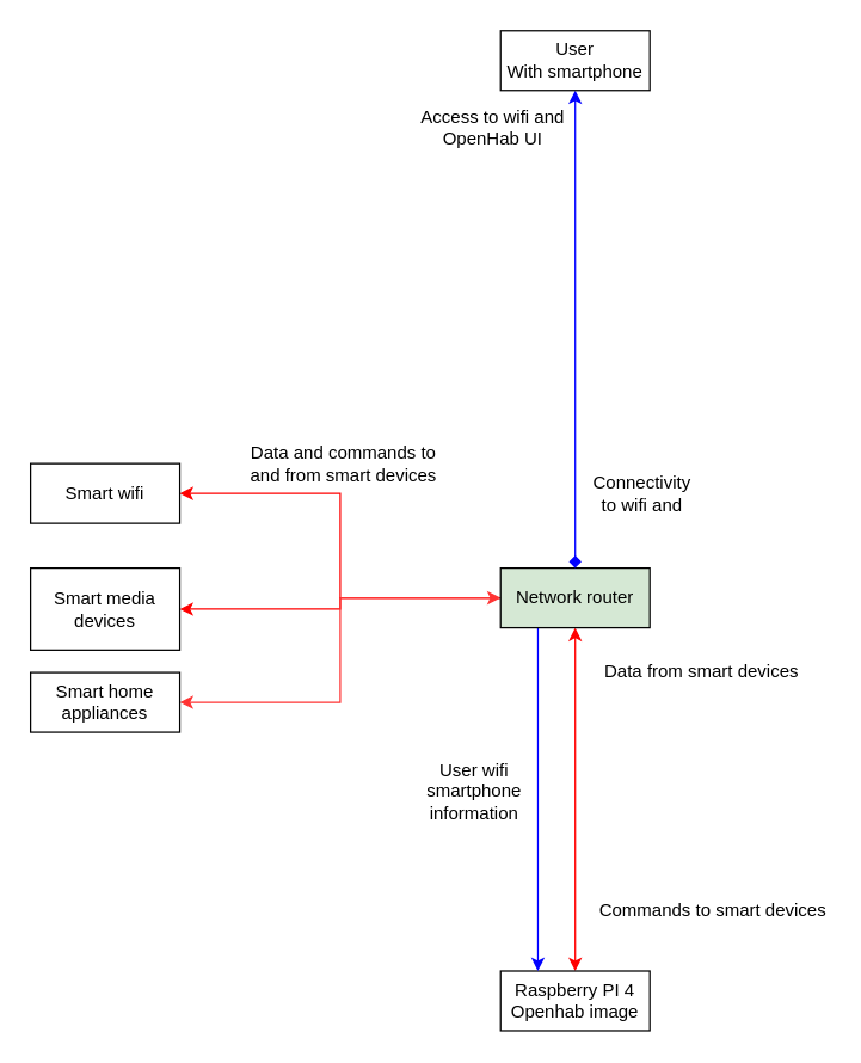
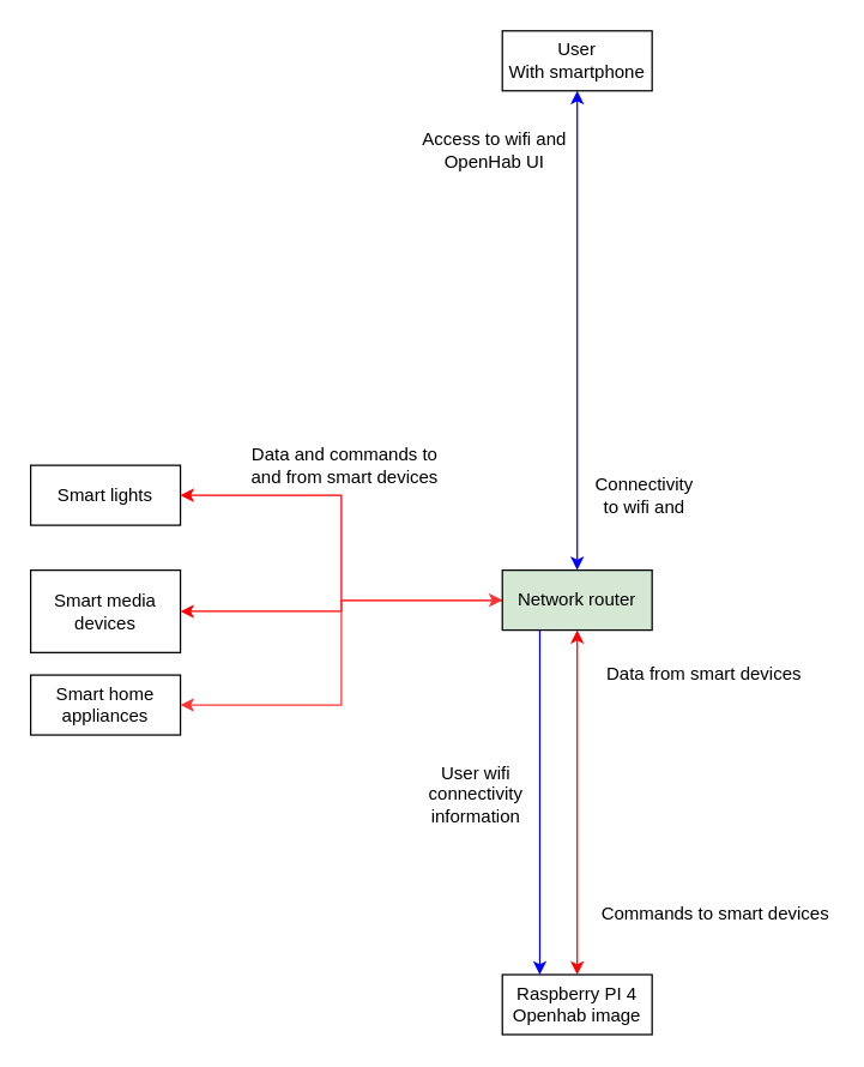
- <mxCell id="19" value="Access to wifi and OpenHab UI" style="text;html=1;strokeColor=none;fillColor=none;align=center;verticalAlign=middle;whiteSpace=wrap;rounded=0;" vertex="1" parent="1"><mxGeometry x="280" y="75" width="100" height="20" as="geometry" /></mxCell>
+ <mxCell id="19" value="Access to wifi and OpenHab UI" style="text;html=1;strokeColor=none;fillColor=none;align=center;verticalAlign=middle;whiteSpace=wrap;rounded=0;" vertex="1" parent="1"><mxGeometry x="280" y="90" width="100" height="20" as="geometry" /></mxCell>
- <mxCell id="9" value="Smart wifi" style="whiteSpace=wrap;html=1;align=center;" vertex="1" parent="1"><mxGeometry x="20" y="310" width="100" height="40" as="geometry" /></mxCell>
+ <mxCell id="9" value="Smart lights" style="whiteSpace=wrap;html=1;align=center;" vertex="1" parent="1"><mxGeometry x="20" y="310" width="100" height="40" as="geometry" /></mxCell>
- <mxCell id="16" style="edgeStyle=orthogonalEdgeStyle;rounded=0;orthogonalLoop=1;jettySize=auto;html=1;entryX=0.5;entryY=0;entryDx=0;entryDy=0;startArrow=classic;startFill=1;strokeColor=#0000FF;endArrow=diamond;" edge="1" parent="1" source="17" target="8"><mxGeometry relative="1" as="geometry" /></mxCell>
+ <mxCell id="16" style="edgeStyle=orthogonalEdgeStyle;rounded=0;orthogonalLoop=1;jettySize=auto;html=1;entryX=0.5;entryY=0;entryDx=0;entryDy=0;startArrow=classic;startFill=1;strokeColor=#0000FF;" edge="1" parent="1" source="17" target="8"><mxGeometry relative="1" as="geometry" /></mxCell>
- <mxCell id="15" value="User wifi smartphone information" style="text;html=1;strokeColor=none;fillColor=none;align=center;verticalAlign=middle;whiteSpace=wrap;rounded=0;" vertex="1" parent="1"><mxGeometry x="270" y="520" width="95" height="20" as="geometry" /></mxCell>
+ <mxCell id="15" value="User wifi connectivity information" style="text;html=1;strokeColor=none;fillColor=none;align=center;verticalAlign=middle;whiteSpace=wrap;rounded=0;" vertex="1" parent="1"><mxGeometry x="270" y="520" width="95" height="20" as="geometry" /></mxCell>
